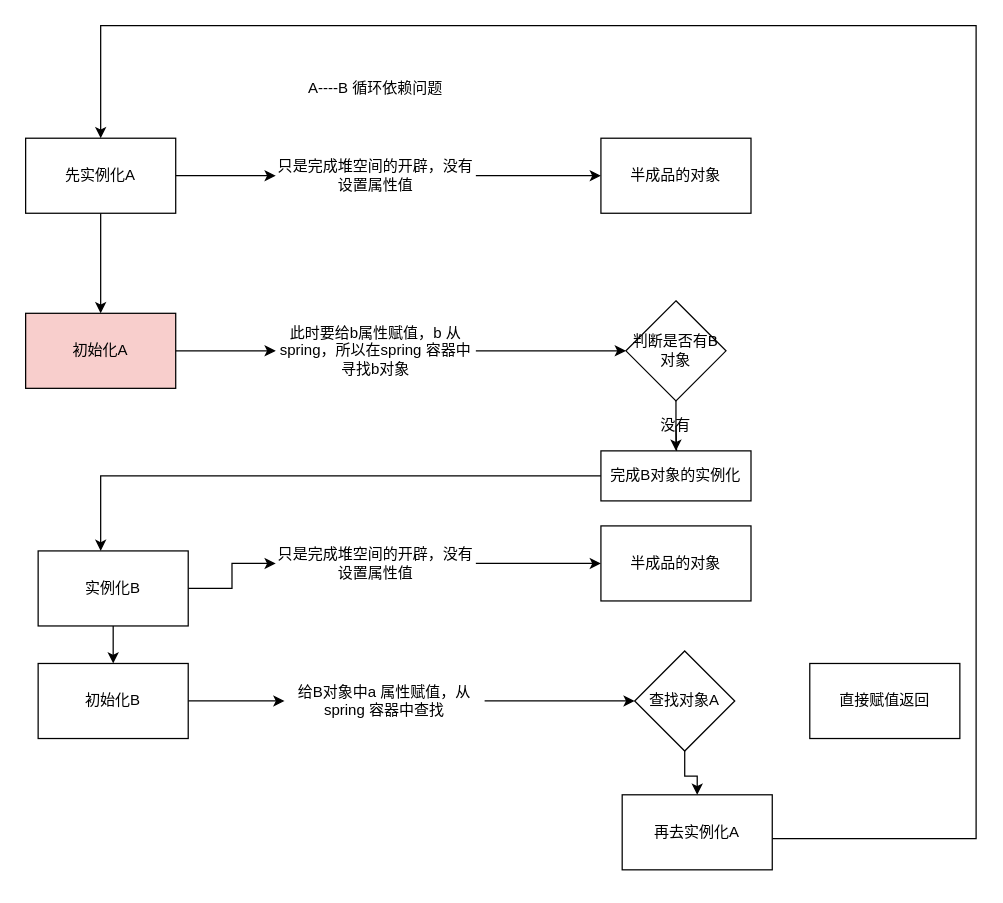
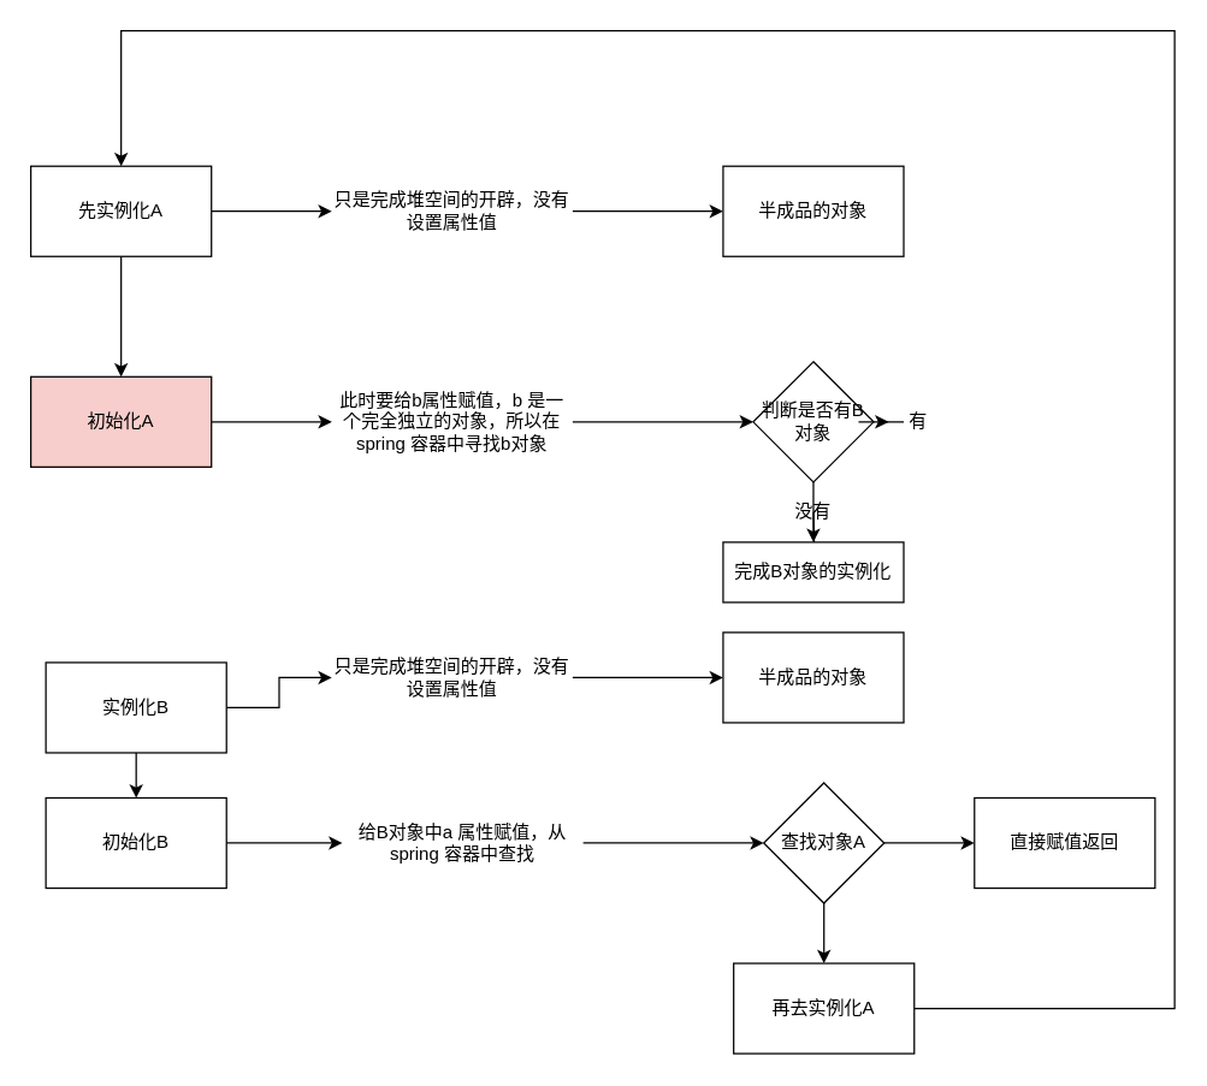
- <mxCell id="2" value="A----B 循环依赖问题" style="text;html=1;strokeColor=none;fillColor=none;align=center;verticalAlign=middle;whiteSpace=wrap;rounded=0;" vertex="1" parent="1"><mxGeometry x="200" y="60" width="200" height="20" as="geometry" /></mxCell>
- <mxCell id="12" value="此时要给b属性赋值，b 从spring，所以在spring 容器中寻找b对象" style="text;html=1;strokeColor=none;fillColor=none;align=center;verticalAlign=middle;whiteSpace=wrap;rounded=0;" vertex="1" parent="1"><mxGeometry x="220" y="250" width="160" height="60" as="geometry" /></mxCell>
+ <mxCell id="12" value="此时要给b属性赋值，b 是一个完全独立的对象，所以在spring 容器中寻找b对象" style="text;html=1;strokeColor=none;fillColor=none;align=center;verticalAlign=middle;whiteSpace=wrap;rounded=0;" vertex="1" parent="1"><mxGeometry x="220" y="250" width="160" height="60" as="geometry" /></mxCell>
+ <mxCell id="17" value="" style="edgeStyle=orthogonalEdgeStyle;rounded=0;orthogonalLoop=1;jettySize=auto;html=1;" edge="1" parent="1" source="15" target="16"><mxGeometry relative="1" as="geometry"><mxPoint x="580" y="280" as="sourcePoint" /><mxPoint x="640" y="280" as="targetPoint" /></mxGeometry></mxCell>
+ <mxCell id="16" value="有" style="text;html=1;strokeColor=none;fillColor=none;align=center;verticalAlign=middle;whiteSpace=wrap;rounded=0;" vertex="1" parent="1"><mxGeometry x="590" y="270" width="40" height="20" as="geometry" /></mxCell>
- <mxCell id="18" value="" style="edgeStyle=orthogonalEdgeStyle;rounded=0;orthogonalLoop=1;jettySize=auto;html=1;" edge="1" parent="1" source="19" target="23"><mxGeometry relative="1" as="geometry"><Array as="points"><mxPoint x="80" y="380" /></Array></mxGeometry></mxCell>
+ <mxCell id="31" style="edgeStyle=orthogonalEdgeStyle;rounded=0;orthogonalLoop=1;jettySize=auto;html=1;entryX=0;entryY=0.5;entryDx=0;entryDy=0;" edge="1" parent="1" source="33" target="34"><mxGeometry relative="1" as="geometry" /></mxCell>
- <mxCell id="36" value="再去实例化A" style="whiteSpace=wrap;html=1;" vertex="1" parent="1"><mxGeometry x="497" y="635" width="120" height="60" as="geometry" /></mxCell>
+ <mxCell id="36" value="再去实例化A" style="whiteSpace=wrap;html=1;" vertex="1" parent="1"><mxGeometry x="487" y="640" width="120" height="60" as="geometry" /></mxCell>
